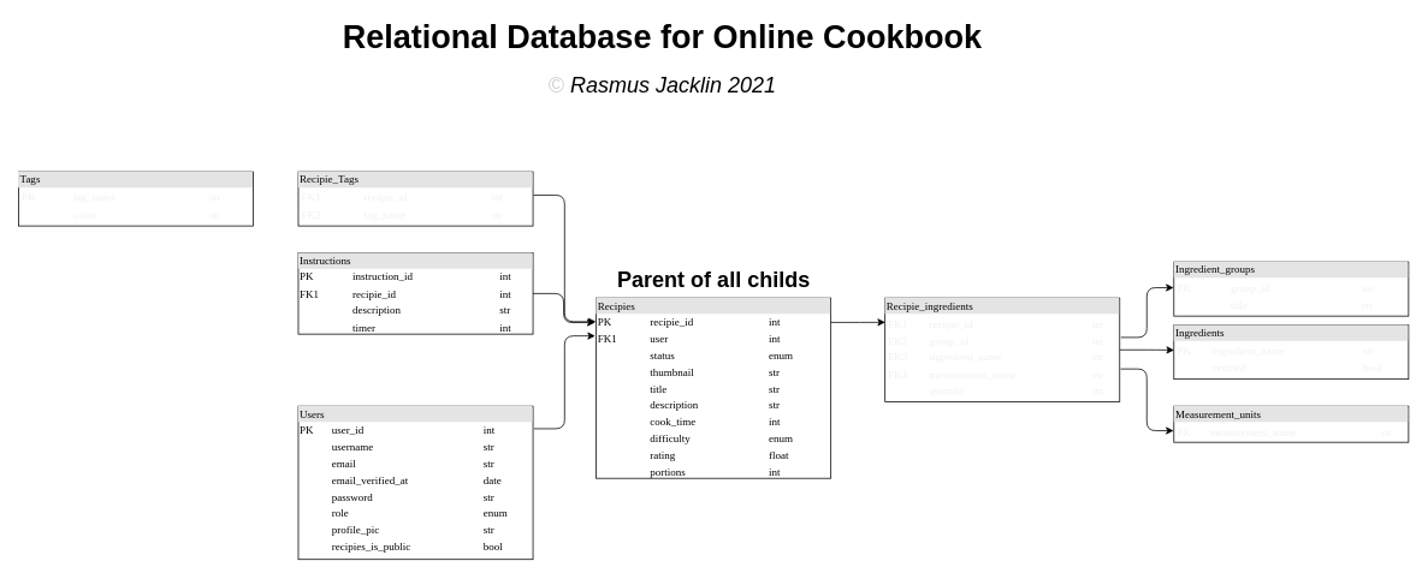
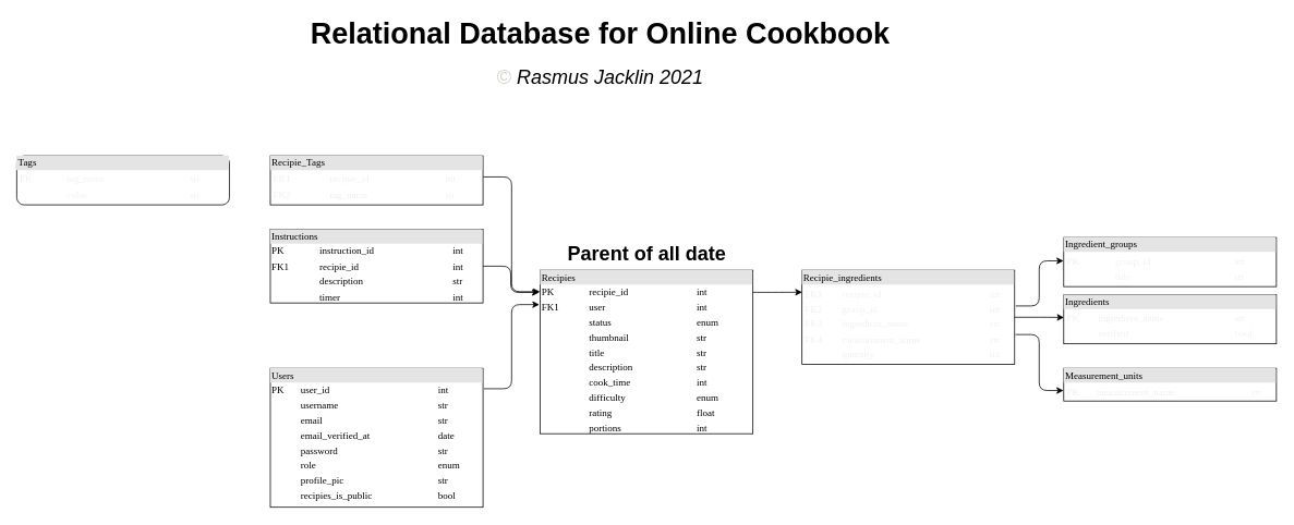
- <mxCell id="8" value="&lt;div style=&quot;box-sizing: border-box ; width: 100% ; background: rgb(228 , 228 , 228) ; padding: 2px&quot;&gt;&lt;font color=&quot;#000000&quot;&gt;Tags&lt;/font&gt;&lt;/div&gt;&lt;table style=&quot;width: 100% ; font-size: 1em&quot; cellpadding=&quot;2&quot; cellspacing=&quot;0&quot;&gt;&lt;tbody&gt;&lt;tr&gt;&lt;td&gt;&lt;table cellpadding=&quot;2&quot; cellspacing=&quot;0&quot; style=&quot;color: rgb(240 , 240 , 240) ; font-size: 1em ; width: 256px&quot;&gt;&lt;tbody&gt;&lt;tr&gt;&lt;td&gt;PK&lt;/td&gt;&lt;td&gt;tag_name&lt;/td&gt;&lt;td&gt;str&lt;/td&gt;&lt;/tr&gt;&lt;tr&gt;&lt;td&gt;&lt;br&gt;&lt;/td&gt;&lt;td&gt;color&lt;/td&gt;&lt;td&gt;str&lt;/td&gt;&lt;/tr&gt;&lt;/tbody&gt;&lt;/table&gt;&lt;/td&gt;&lt;td&gt;&lt;/td&gt;&lt;td&gt;&lt;/td&gt;&lt;/tr&gt;&lt;/tbody&gt;&lt;/table&gt;" style="verticalAlign=top;align=left;overflow=fill;html=1;rounded=0;shadow=0;comic=0;labelBackgroundColor=none;strokeWidth=1;fontFamily=Verdana;fontSize=12" vertex="1" parent="1"><mxGeometry x="20" y="190" width="260" height="60" as="geometry" /></mxCell>
+ <mxCell id="8" value="&lt;div style=&quot;box-sizing: border-box ; width: 100% ; background: rgb(228 , 228 , 228) ; padding: 2px&quot;&gt;&lt;font color=&quot;#000000&quot;&gt;Tags&lt;/font&gt;&lt;/div&gt;&lt;table style=&quot;width: 100% ; font-size: 1em&quot; cellpadding=&quot;2&quot; cellspacing=&quot;0&quot;&gt;&lt;tbody&gt;&lt;tr&gt;&lt;td&gt;&lt;table cellpadding=&quot;2&quot; cellspacing=&quot;0&quot; style=&quot;color: rgb(240 , 240 , 240) ; font-size: 1em ; width: 256px&quot;&gt;&lt;tbody&gt;&lt;tr&gt;&lt;td&gt;PK&lt;/td&gt;&lt;td&gt;tag_name&lt;/td&gt;&lt;td&gt;str&lt;/td&gt;&lt;/tr&gt;&lt;tr&gt;&lt;td&gt;&lt;br&gt;&lt;/td&gt;&lt;td&gt;color&lt;/td&gt;&lt;td&gt;str&lt;/td&gt;&lt;/tr&gt;&lt;/tbody&gt;&lt;/table&gt;&lt;/td&gt;&lt;td&gt;&lt;/td&gt;&lt;td&gt;&lt;/td&gt;&lt;/tr&gt;&lt;/tbody&gt;&lt;/table&gt;" style="verticalAlign=top;align=left;overflow=fill;html=1;shadow=0;comic=0;labelBackgroundColor=none;strokeWidth=1;fontFamily=Verdana;fontSize=12;rounded=1;" vertex="1" parent="1"><mxGeometry x="20" y="190" width="260" height="60" as="geometry" /></mxCell>
- <mxCell id="18" value="Parent of all childs" style="text;strokeColor=none;fillColor=none;html=1;fontSize=24;fontStyle=1;verticalAlign=middle;align=center;" vertex="1" parent="1"><mxGeometry x="660" y="290" width="260" height="40" as="geometry" /></mxCell>
+ <mxCell id="18" value="Parent of all date" style="text;strokeColor=none;fillColor=none;html=1;fontSize=24;fontStyle=1;verticalAlign=middle;align=center;" vertex="1" parent="1"><mxGeometry x="660" y="290" width="260" height="40" as="geometry" /></mxCell>
